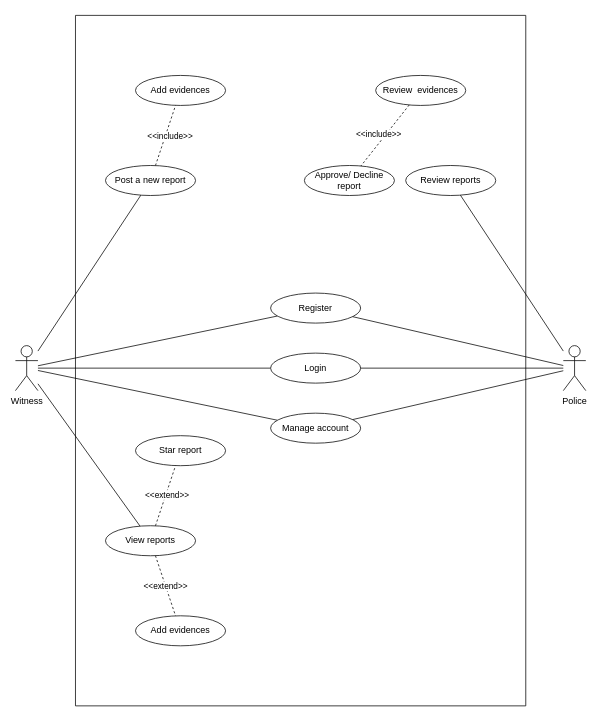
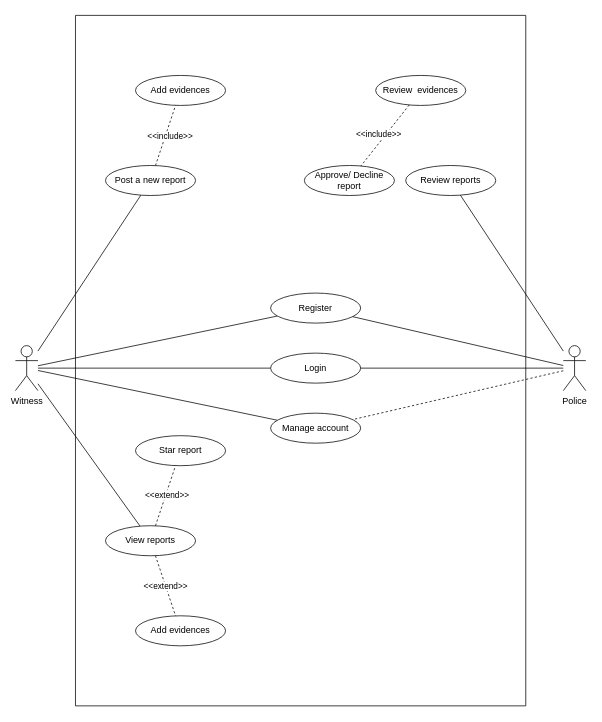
- <mxCell id="10" style="edgeStyle=none;rounded=0;orthogonalLoop=1;jettySize=auto;html=1;endArrow=none;endFill=0;" parent="1" source="12" target="16" edge="1"><mxGeometry relative="1" as="geometry" /></mxCell>
+ <mxCell id="10" style="edgeStyle=none;rounded=0;orthogonalLoop=1;jettySize=auto;html=1;endArrow=none;endFill=0;dashed=1;" parent="1" source="12" target="16" edge="1"><mxGeometry relative="1" as="geometry" /></mxCell>
